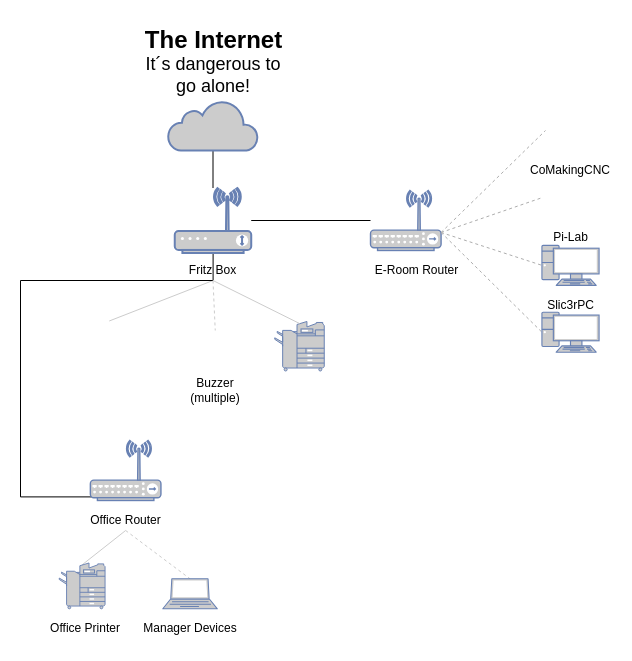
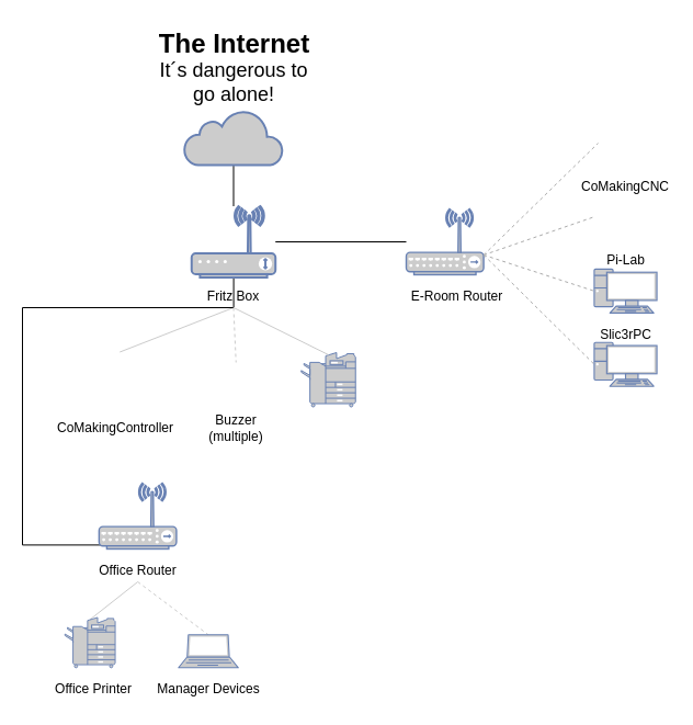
+ <mxCell id="10" value="CoMakingController" style="text;html=1;strokeColor=none;fillColor=none;align=center;verticalAlign=middle;whiteSpace=wrap;rounded=0;" parent="1" vertex="1"><mxGeometry x="50" y="379.99" width="110" height="20" as="geometry" /></mxCell>
